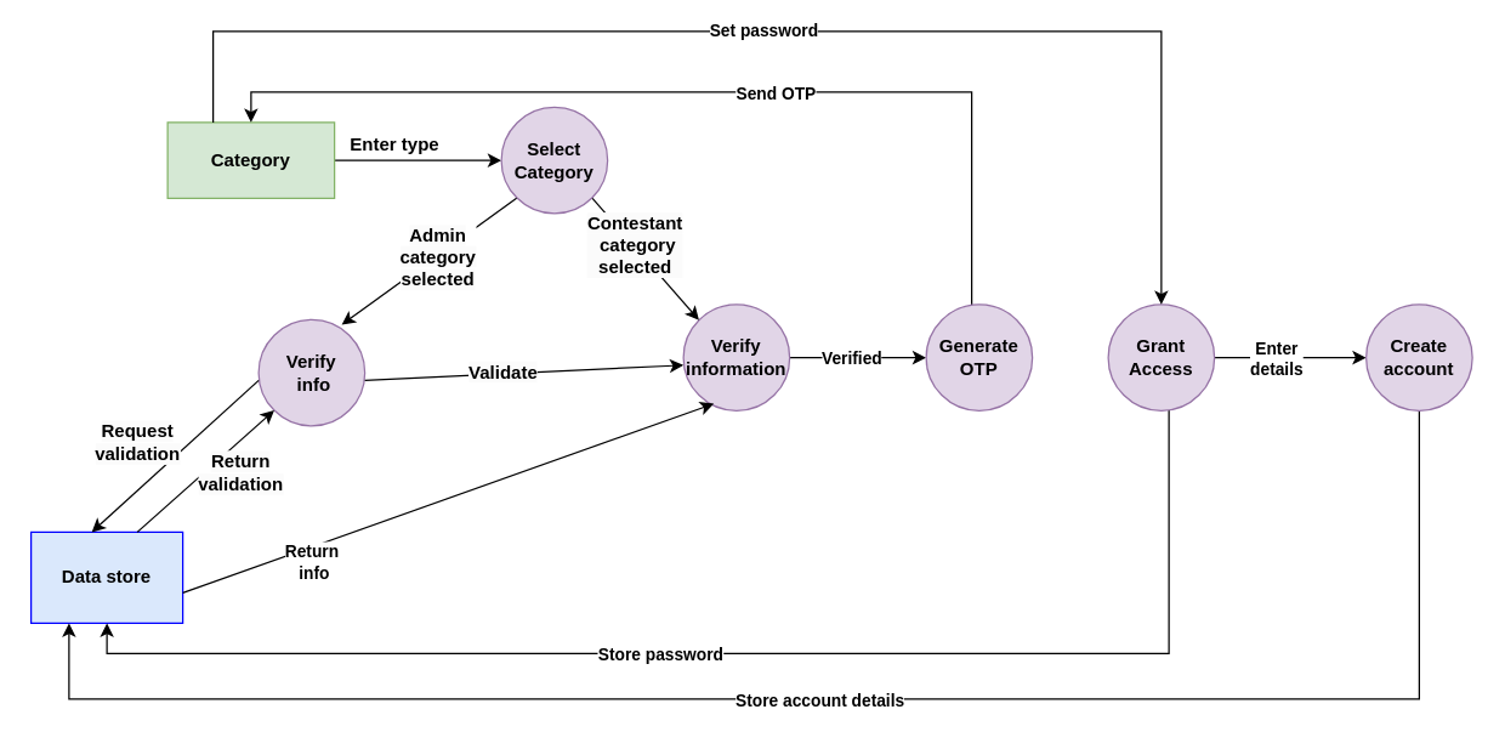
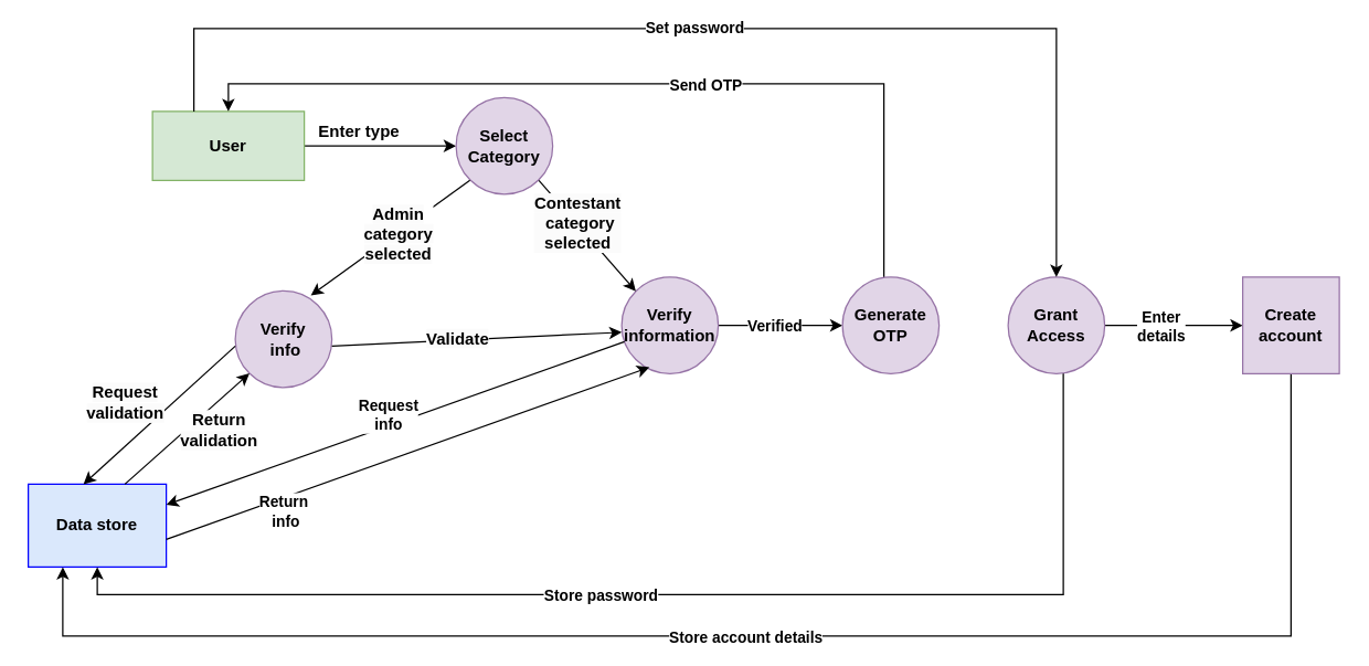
- <mxCell id="4" value="&lt;b&gt;&lt;font style=&quot;font-size: 12px;&quot;&gt;Category&lt;/font&gt;&lt;/b&gt;" style="rounded=0;whiteSpace=wrap;html=1;fillColor=#d5e8d4;strokeColor=#82b366;" parent="1" vertex="1"><mxGeometry x="110" y="80" width="110" height="50" as="geometry" /></mxCell>
+ <mxCell id="4" value="&lt;b&gt;&lt;font style=&quot;font-size: 12px;&quot;&gt;User&lt;/font&gt;&lt;/b&gt;" style="rounded=0;whiteSpace=wrap;html=1;fillColor=#d5e8d4;strokeColor=#82b366;" parent="1" vertex="1"><mxGeometry x="110" y="80" width="110" height="50" as="geometry" /></mxCell>
- <mxCell id="37" value="&lt;b&gt;Create account&lt;/b&gt;" style="ellipse;whiteSpace=wrap;html=1;aspect=fixed;fillColor=#e1d5e7;strokeColor=#9673a6;" parent="1" vertex="1"><mxGeometry x="900" y="200" width="70" height="70" as="geometry" /></mxCell>
+ <mxCell id="37" value="&lt;b&gt;Create account&lt;/b&gt;" style="whiteSpace=wrap;html=1;aspect=fixed;fillColor=#e1d5e7;strokeColor=#9673a6;rounded=0;" parent="1" vertex="1"><mxGeometry x="900" y="200" width="70" height="70" as="geometry" /></mxCell>
+ <mxCell id="21" value="&lt;div&gt;&lt;br&gt;&lt;/div&gt;&lt;div&gt;&lt;br&gt;&lt;/div&gt;&lt;div&gt;&lt;br&gt;&lt;/div&gt;&lt;div&gt;&lt;br&gt;&lt;/div&gt;" style="endArrow=classic;html=1;rounded=0;entryX=1;entryY=0.25;entryDx=0;entryDy=0;" parent="1" source="11" target="14" edge="1"><mxGeometry width="50" height="50" relative="1" as="geometry"><mxPoint x="340" y="330" as="sourcePoint" /><mxPoint x="390" y="280" as="targetPoint" /></mxGeometry></mxCell>
+ <mxCell id="22" value="&lt;b&gt;Request&lt;/b&gt;&lt;div&gt;&lt;b&gt;info&lt;/b&gt;&lt;/div&gt;" style="edgeLabel;html=1;align=center;verticalAlign=middle;resizable=0;points=[];" parent="21" vertex="1" connectable="0"><mxGeometry x="0.001" y="3" relative="1" as="geometry"><mxPoint x="-7" y="-9" as="offset" /></mxGeometry></mxCell>
